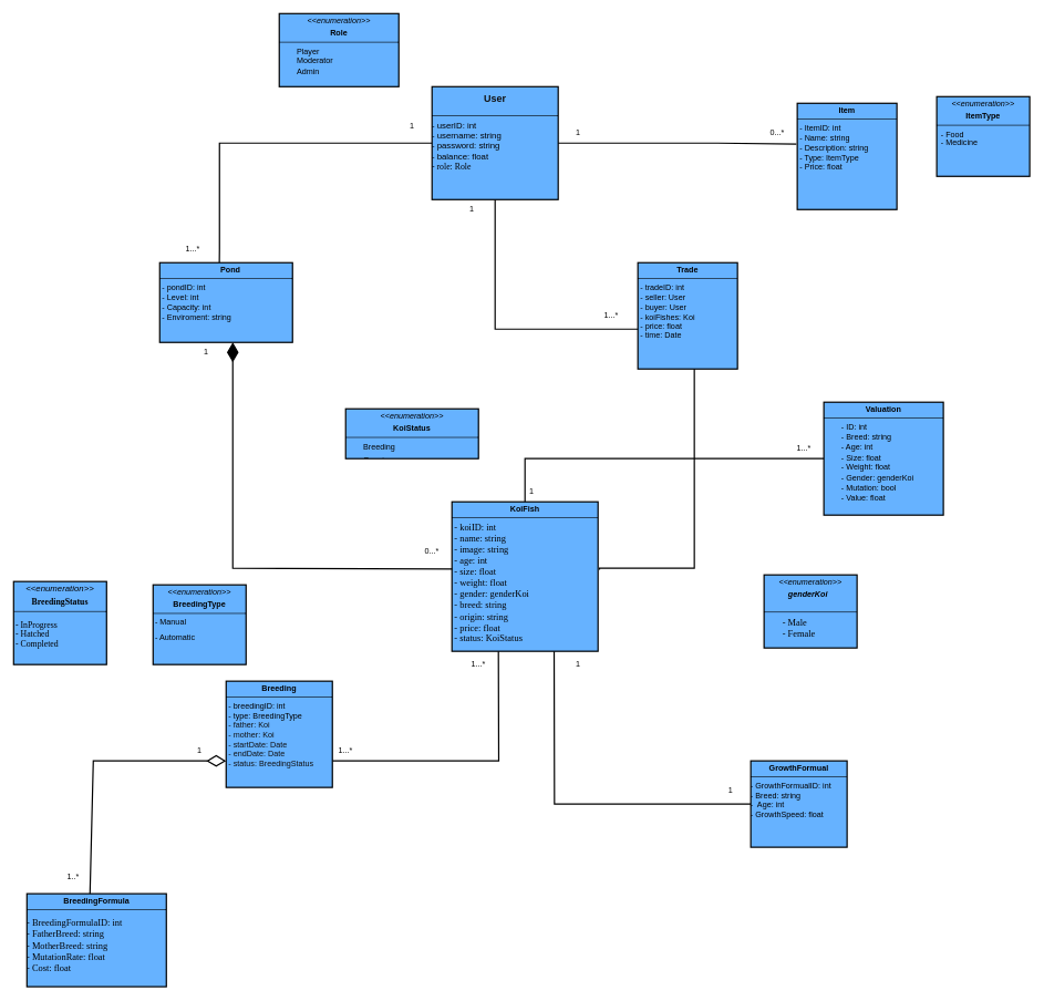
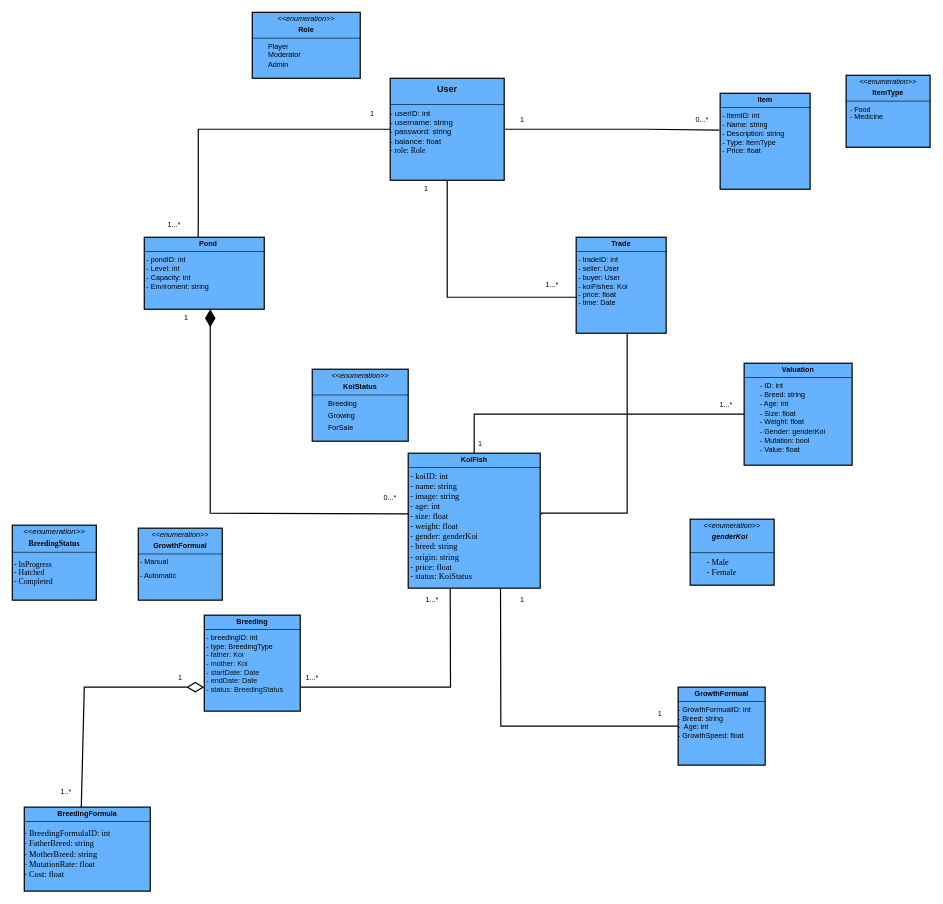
- <mxCell id="14" value="&lt;p style=&quot;margin:0px;margin-top:4px;text-align:center;&quot;&gt;&lt;i style=&quot;background-color: initial;&quot;&gt;&amp;lt;&amp;lt;&lt;span style=&quot;background-color: initial; text-align: left;&quot;&gt;enumeration&amp;gt;&amp;gt;&lt;/span&gt;&lt;/i&gt;&lt;b&gt;&lt;br&gt;&lt;/b&gt;&lt;/p&gt;&lt;p style=&quot;margin:0px;margin-top:4px;text-align:center;&quot;&gt;&lt;b&gt;ItemType&lt;/b&gt;&lt;/p&gt;&lt;hr size=&quot;1&quot; style=&quot;border-style:solid;&quot;&gt;&lt;div style=&quot;height:2px;&quot;&gt;&amp;nbsp; - Food&lt;/div&gt;&lt;div style=&quot;height:2px;&quot;&gt;&lt;span style=&quot;white-space: pre;&quot;&gt;&#09;&lt;/span&gt;&lt;br&gt;&lt;/div&gt;&lt;div style=&quot;height:2px;&quot;&gt;&lt;span style=&quot;white-space: pre;&quot;&gt;&#09;&lt;/span&gt;&lt;br&gt;&lt;/div&gt;&lt;div style=&quot;height:2px;&quot;&gt;&lt;br&gt;&lt;/div&gt;&lt;div style=&quot;height:2px;&quot;&gt;&lt;br&gt;&lt;/div&gt;&lt;div style=&quot;height:2px;&quot;&gt;&lt;span style=&quot;white-space: pre;&quot;&gt;&#09;&lt;/span&gt;&lt;br&gt;&lt;/div&gt;&lt;div style=&quot;height:2px;&quot;&gt;&amp;nbsp; - Medicine&lt;/div&gt;" style="verticalAlign=top;align=left;overflow=fill;html=1;whiteSpace=wrap;fillColor=#66B2FF;strokeWidth=2;" parent="1" vertex="1"><mxGeometry x="1410" y="145" width="140" height="120" as="geometry" /></mxCell>
+ <mxCell id="14" value="&lt;p style=&quot;margin:0px;margin-top:4px;text-align:center;&quot;&gt;&lt;i style=&quot;background-color: initial;&quot;&gt;&amp;lt;&amp;lt;&lt;span style=&quot;background-color: initial; text-align: left;&quot;&gt;enumeration&amp;gt;&amp;gt;&lt;/span&gt;&lt;/i&gt;&lt;b&gt;&lt;br&gt;&lt;/b&gt;&lt;/p&gt;&lt;p style=&quot;margin:0px;margin-top:4px;text-align:center;&quot;&gt;&lt;b&gt;ItemType&lt;/b&gt;&lt;/p&gt;&lt;hr size=&quot;1&quot; style=&quot;border-style:solid;&quot;&gt;&lt;div style=&quot;height:2px;&quot;&gt;&amp;nbsp; - Food&lt;/div&gt;&lt;div style=&quot;height:2px;&quot;&gt;&lt;span style=&quot;white-space: pre;&quot;&gt;&#09;&lt;/span&gt;&lt;br&gt;&lt;/div&gt;&lt;div style=&quot;height:2px;&quot;&gt;&lt;span style=&quot;white-space: pre;&quot;&gt;&#09;&lt;/span&gt;&lt;br&gt;&lt;/div&gt;&lt;div style=&quot;height:2px;&quot;&gt;&lt;br&gt;&lt;/div&gt;&lt;div style=&quot;height:2px;&quot;&gt;&lt;br&gt;&lt;/div&gt;&lt;div style=&quot;height:2px;&quot;&gt;&lt;span style=&quot;white-space: pre;&quot;&gt;&#09;&lt;/span&gt;&lt;br&gt;&lt;/div&gt;&lt;div style=&quot;height:2px;&quot;&gt;&amp;nbsp; - Medicine&lt;/div&gt;" style="verticalAlign=top;align=left;overflow=fill;html=1;whiteSpace=wrap;fillColor=#66B2FF;strokeWidth=2;" parent="1" vertex="1"><mxGeometry x="1410" y="125" width="140" height="120" as="geometry" /></mxCell>
- <mxCell id="11" value="&lt;p style=&quot;margin:0px;margin-top:4px;text-align:center;&quot;&gt;&lt;i&gt;&amp;lt;&amp;lt;&lt;span style=&quot;background-color: initial; text-align: left;&quot;&gt;enumeration&amp;gt;&amp;gt;&lt;/span&gt;&lt;/i&gt;&lt;b&gt;&lt;br&gt;&lt;/b&gt;&lt;/p&gt;&lt;p style=&quot;margin:0px;margin-top:4px;text-align:center;&quot;&gt;&lt;b&gt;KoiStatus&lt;/b&gt;&lt;/p&gt;&lt;hr size=&quot;1&quot; style=&quot;border-style:solid;&quot;&gt;&lt;div style=&quot;height:2px;&quot;&gt;&lt;span style=&quot;white-space: pre;&quot;&gt;&#09;&lt;/span&gt;Breeding&lt;/div&gt;&lt;div style=&quot;height:2px;&quot;&gt;&lt;span style=&quot;white-space: pre;&quot;&gt;&#09;&lt;/span&gt;&lt;br&gt;&lt;/div&gt;&lt;div style=&quot;height:2px;&quot;&gt;&lt;span style=&quot;white-space: pre;&quot;&gt;&#09;&lt;/span&gt;&lt;br&gt;&lt;/div&gt;&lt;div style=&quot;height:2px;&quot;&gt;&lt;span style=&quot;white-space: pre;&quot;&gt;&#09;&lt;/span&gt;&lt;br&gt;&lt;/div&gt;&lt;div style=&quot;height:2px;&quot;&gt;&lt;br&gt;&lt;/div&gt;&lt;div style=&quot;height:2px;&quot;&gt;&lt;span style=&quot;white-space: pre;&quot;&gt;&#09;&lt;/span&gt;&lt;br&gt;&lt;/div&gt;&lt;div style=&quot;height:2px;&quot;&gt;&lt;br&gt;&lt;/div&gt;&lt;div style=&quot;height:2px;&quot;&gt;&lt;span style=&quot;white-space: pre;&quot;&gt;&#09;&lt;/span&gt;&lt;br&gt;&lt;/div&gt;&lt;div style=&quot;height:2px;&quot;&gt;&lt;span style=&quot;white-space: pre;&quot;&gt;&#09;&lt;/span&gt;&lt;br&gt;&lt;/div&gt;&lt;div style=&quot;height:2px;&quot;&gt;&lt;br&gt;&lt;/div&gt;&lt;div style=&quot;height:2px;&quot;&gt;&lt;span style=&quot;white-space: pre;&quot;&gt;&#09;&lt;/span&gt;Growing&lt;br&gt;&lt;/div&gt;&lt;div style=&quot;height:2px;&quot;&gt;&lt;span style=&quot;white-space: pre;&quot;&gt;&#09;&lt;/span&gt;&lt;br&gt;&lt;/div&gt;&lt;div style=&quot;height:2px;&quot;&gt;&lt;br&gt;&lt;/div&gt;&lt;div style=&quot;height:2px;&quot;&gt;&lt;br&gt;&lt;/div&gt;&lt;div style=&quot;height:2px;&quot;&gt;&lt;span style=&quot;white-space: pre;&quot;&gt;&#09;&lt;/span&gt;&lt;br&gt;&lt;/div&gt;&lt;div style=&quot;height:2px;&quot;&gt;&lt;br&gt;&lt;/div&gt;&lt;div style=&quot;height:2px;&quot;&gt;&lt;span style=&quot;white-space: pre;&quot;&gt;&#09;&lt;/span&gt;&lt;br&gt;&lt;/div&gt;&lt;div style=&quot;height:2px;&quot;&gt;&lt;br&gt;&lt;/div&gt;&lt;div style=&quot;height:2px;&quot;&gt;&lt;span style=&quot;white-space: pre;&quot;&gt;&#09;&lt;/span&gt;&lt;br&gt;&lt;/div&gt;&lt;div style=&quot;height:2px;&quot;&gt;&lt;br&gt;&lt;/div&gt;&lt;div style=&quot;height:2px;&quot;&gt;&lt;span style=&quot;white-space: pre;&quot;&gt;&#09;&lt;/span&gt;ForSale&lt;br&gt;&lt;/div&gt;" style="verticalAlign=top;align=left;overflow=fill;html=1;whiteSpace=wrap;fillColor=#66B2FF;strokeWidth=2;" parent="1" vertex="1"><mxGeometry x="520" y="615" width="200" height="75" as="geometry" /></mxCell>
+ <mxCell id="11" value="&lt;p style=&quot;margin:0px;margin-top:4px;text-align:center;&quot;&gt;&lt;i&gt;&amp;lt;&amp;lt;&lt;span style=&quot;background-color: initial; text-align: left;&quot;&gt;enumeration&amp;gt;&amp;gt;&lt;/span&gt;&lt;/i&gt;&lt;b&gt;&lt;br&gt;&lt;/b&gt;&lt;/p&gt;&lt;p style=&quot;margin:0px;margin-top:4px;text-align:center;&quot;&gt;&lt;b&gt;KoiStatus&lt;/b&gt;&lt;/p&gt;&lt;hr size=&quot;1&quot; style=&quot;border-style:solid;&quot;&gt;&lt;div style=&quot;height:2px;&quot;&gt;&lt;span style=&quot;white-space: pre;&quot;&gt;&#09;&lt;/span&gt;Breeding&lt;/div&gt;&lt;div style=&quot;height:2px;&quot;&gt;&lt;span style=&quot;white-space: pre;&quot;&gt;&#09;&lt;/span&gt;&lt;br&gt;&lt;/div&gt;&lt;div style=&quot;height:2px;&quot;&gt;&lt;span style=&quot;white-space: pre;&quot;&gt;&#09;&lt;/span&gt;&lt;br&gt;&lt;/div&gt;&lt;div style=&quot;height:2px;&quot;&gt;&lt;span style=&quot;white-space: pre;&quot;&gt;&#09;&lt;/span&gt;&lt;br&gt;&lt;/div&gt;&lt;div style=&quot;height:2px;&quot;&gt;&lt;br&gt;&lt;/div&gt;&lt;div style=&quot;height:2px;&quot;&gt;&lt;span style=&quot;white-space: pre;&quot;&gt;&#09;&lt;/span&gt;&lt;br&gt;&lt;/div&gt;&lt;div style=&quot;height:2px;&quot;&gt;&lt;br&gt;&lt;/div&gt;&lt;div style=&quot;height:2px;&quot;&gt;&lt;span style=&quot;white-space: pre;&quot;&gt;&#09;&lt;/span&gt;&lt;br&gt;&lt;/div&gt;&lt;div style=&quot;height:2px;&quot;&gt;&lt;span style=&quot;white-space: pre;&quot;&gt;&#09;&lt;/span&gt;&lt;br&gt;&lt;/div&gt;&lt;div style=&quot;height:2px;&quot;&gt;&lt;br&gt;&lt;/div&gt;&lt;div style=&quot;height:2px;&quot;&gt;&lt;span style=&quot;white-space: pre;&quot;&gt;&#09;&lt;/span&gt;Growing&lt;br&gt;&lt;/div&gt;&lt;div style=&quot;height:2px;&quot;&gt;&lt;span style=&quot;white-space: pre;&quot;&gt;&#09;&lt;/span&gt;&lt;br&gt;&lt;/div&gt;&lt;div style=&quot;height:2px;&quot;&gt;&lt;br&gt;&lt;/div&gt;&lt;div style=&quot;height:2px;&quot;&gt;&lt;br&gt;&lt;/div&gt;&lt;div style=&quot;height:2px;&quot;&gt;&lt;span style=&quot;white-space: pre;&quot;&gt;&#09;&lt;/span&gt;&lt;br&gt;&lt;/div&gt;&lt;div style=&quot;height:2px;&quot;&gt;&lt;br&gt;&lt;/div&gt;&lt;div style=&quot;height:2px;&quot;&gt;&lt;span style=&quot;white-space: pre;&quot;&gt;&#09;&lt;/span&gt;&lt;br&gt;&lt;/div&gt;&lt;div style=&quot;height:2px;&quot;&gt;&lt;br&gt;&lt;/div&gt;&lt;div style=&quot;height:2px;&quot;&gt;&lt;span style=&quot;white-space: pre;&quot;&gt;&#09;&lt;/span&gt;&lt;br&gt;&lt;/div&gt;&lt;div style=&quot;height:2px;&quot;&gt;&lt;br&gt;&lt;/div&gt;&lt;div style=&quot;height:2px;&quot;&gt;&lt;span style=&quot;white-space: pre;&quot;&gt;&#09;&lt;/span&gt;ForSale&lt;br&gt;&lt;/div&gt;" style="verticalAlign=top;align=left;overflow=fill;html=1;whiteSpace=wrap;fillColor=#66B2FF;strokeWidth=2;" parent="1" vertex="1"><mxGeometry x="520" y="615" width="160" height="120" as="geometry" /></mxCell>
- <mxCell id="12" value="&lt;p style=&quot;margin:0px;margin-top:4px;text-align:center;&quot;&gt;&lt;i style=&quot;background-color: initial;&quot;&gt;&amp;lt;&amp;lt;&lt;span style=&quot;background-color: initial; text-align: left;&quot;&gt;enumeration&amp;gt;&amp;gt;&lt;/span&gt;&lt;/i&gt;&lt;/p&gt;&lt;p style=&quot;margin:0px;margin-top:4px;text-align:center;&quot;&gt;&lt;b style=&quot;background-color: initial;&quot;&gt;BreedingType&lt;/b&gt;&lt;br&gt;&lt;/p&gt;&lt;hr size=&quot;1&quot; style=&quot;border-style:solid;&quot;&gt;&lt;div style=&quot;height:2px;&quot;&gt;&amp;nbsp;- Manual&lt;/div&gt;&lt;div style=&quot;height:2px;&quot;&gt;&lt;span style=&quot;white-space: pre;&quot;&gt;&#09;&lt;/span&gt;&lt;/div&gt;&lt;div style=&quot;height:2px;&quot;&gt;&lt;span style=&quot;white-space: pre;&quot;&gt;&#09;&lt;/span&gt;&lt;/div&gt;&lt;div style=&quot;height:2px;&quot;&gt;&lt;br&gt;&lt;/div&gt;&lt;div style=&quot;height:2px;&quot;&gt;&lt;br&gt;&lt;/div&gt;&lt;div style=&quot;height:2px;&quot;&gt;&lt;br&gt;&lt;/div&gt;&lt;div style=&quot;height:2px;&quot;&gt;&lt;br&gt;&lt;/div&gt;&lt;div style=&quot;height:2px;&quot;&gt;&lt;br&gt;&lt;/div&gt;&lt;div style=&quot;height:2px;&quot;&gt;&lt;br&gt;&lt;/div&gt;&lt;div style=&quot;height:2px;&quot;&gt;&lt;br&gt;&lt;/div&gt;&lt;div style=&quot;height:2px;&quot;&gt;&lt;br&gt;&lt;/div&gt;&lt;div style=&quot;height:2px;&quot;&gt;&amp;nbsp;- Automatic&lt;/div&gt;" style="verticalAlign=top;align=left;overflow=fill;html=1;whiteSpace=wrap;fillColor=#66B2FF;strokeWidth=2;" parent="1" vertex="1"><mxGeometry x="230" y="880" width="140" height="120" as="geometry" /></mxCell>
+ <mxCell id="12" value="&lt;p style=&quot;margin:0px;margin-top:4px;text-align:center;&quot;&gt;&lt;i style=&quot;background-color: initial;&quot;&gt;&amp;lt;&amp;lt;&lt;span style=&quot;background-color: initial; text-align: left;&quot;&gt;enumeration&amp;gt;&amp;gt;&lt;/span&gt;&lt;/i&gt;&lt;/p&gt;&lt;p style=&quot;margin:0px;margin-top:4px;text-align:center;&quot;&gt;&lt;b style=&quot;background-color: initial;&quot;&gt;GrowthFormual&lt;/b&gt;&lt;br&gt;&lt;/p&gt;&lt;hr size=&quot;1&quot; style=&quot;border-style:solid;&quot;&gt;&lt;div style=&quot;height:2px;&quot;&gt;&amp;nbsp;- Manual&lt;/div&gt;&lt;div style=&quot;height:2px;&quot;&gt;&lt;span style=&quot;white-space: pre;&quot;&gt;&#09;&lt;/span&gt;&lt;/div&gt;&lt;div style=&quot;height:2px;&quot;&gt;&lt;span style=&quot;white-space: pre;&quot;&gt;&#09;&lt;/span&gt;&lt;/div&gt;&lt;div style=&quot;height:2px;&quot;&gt;&lt;br&gt;&lt;/div&gt;&lt;div style=&quot;height:2px;&quot;&gt;&lt;br&gt;&lt;/div&gt;&lt;div style=&quot;height:2px;&quot;&gt;&lt;br&gt;&lt;/div&gt;&lt;div style=&quot;height:2px;&quot;&gt;&lt;br&gt;&lt;/div&gt;&lt;div style=&quot;height:2px;&quot;&gt;&lt;br&gt;&lt;/div&gt;&lt;div style=&quot;height:2px;&quot;&gt;&lt;br&gt;&lt;/div&gt;&lt;div style=&quot;height:2px;&quot;&gt;&lt;br&gt;&lt;/div&gt;&lt;div style=&quot;height:2px;&quot;&gt;&lt;br&gt;&lt;/div&gt;&lt;div style=&quot;height:2px;&quot;&gt;&amp;nbsp;- Automatic&lt;/div&gt;" style="verticalAlign=top;align=left;overflow=fill;html=1;whiteSpace=wrap;fillColor=#66B2FF;strokeWidth=2;" parent="1" vertex="1"><mxGeometry x="230" y="880" width="140" height="120" as="geometry" /></mxCell>
